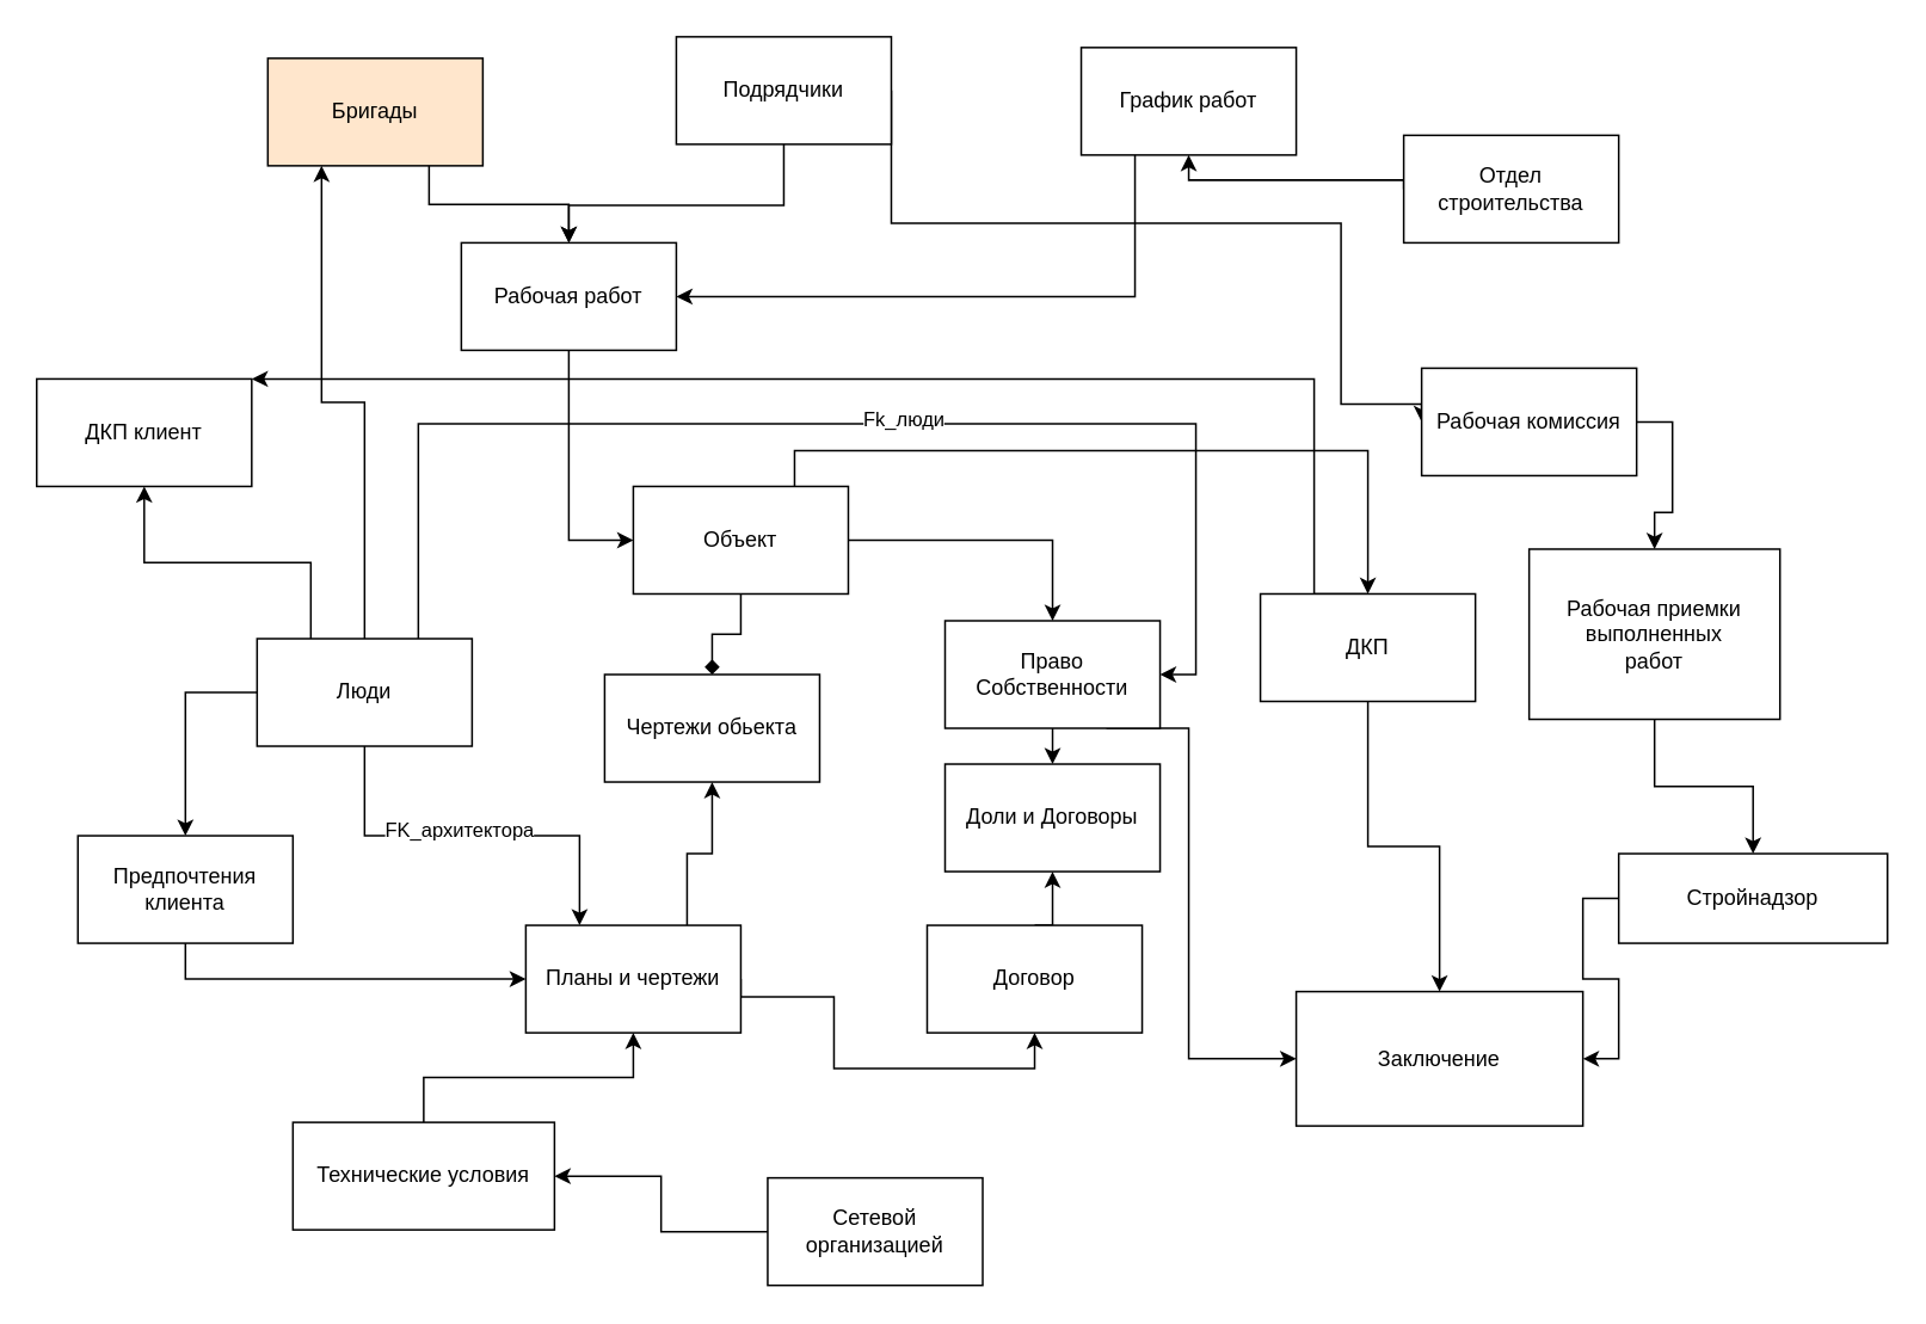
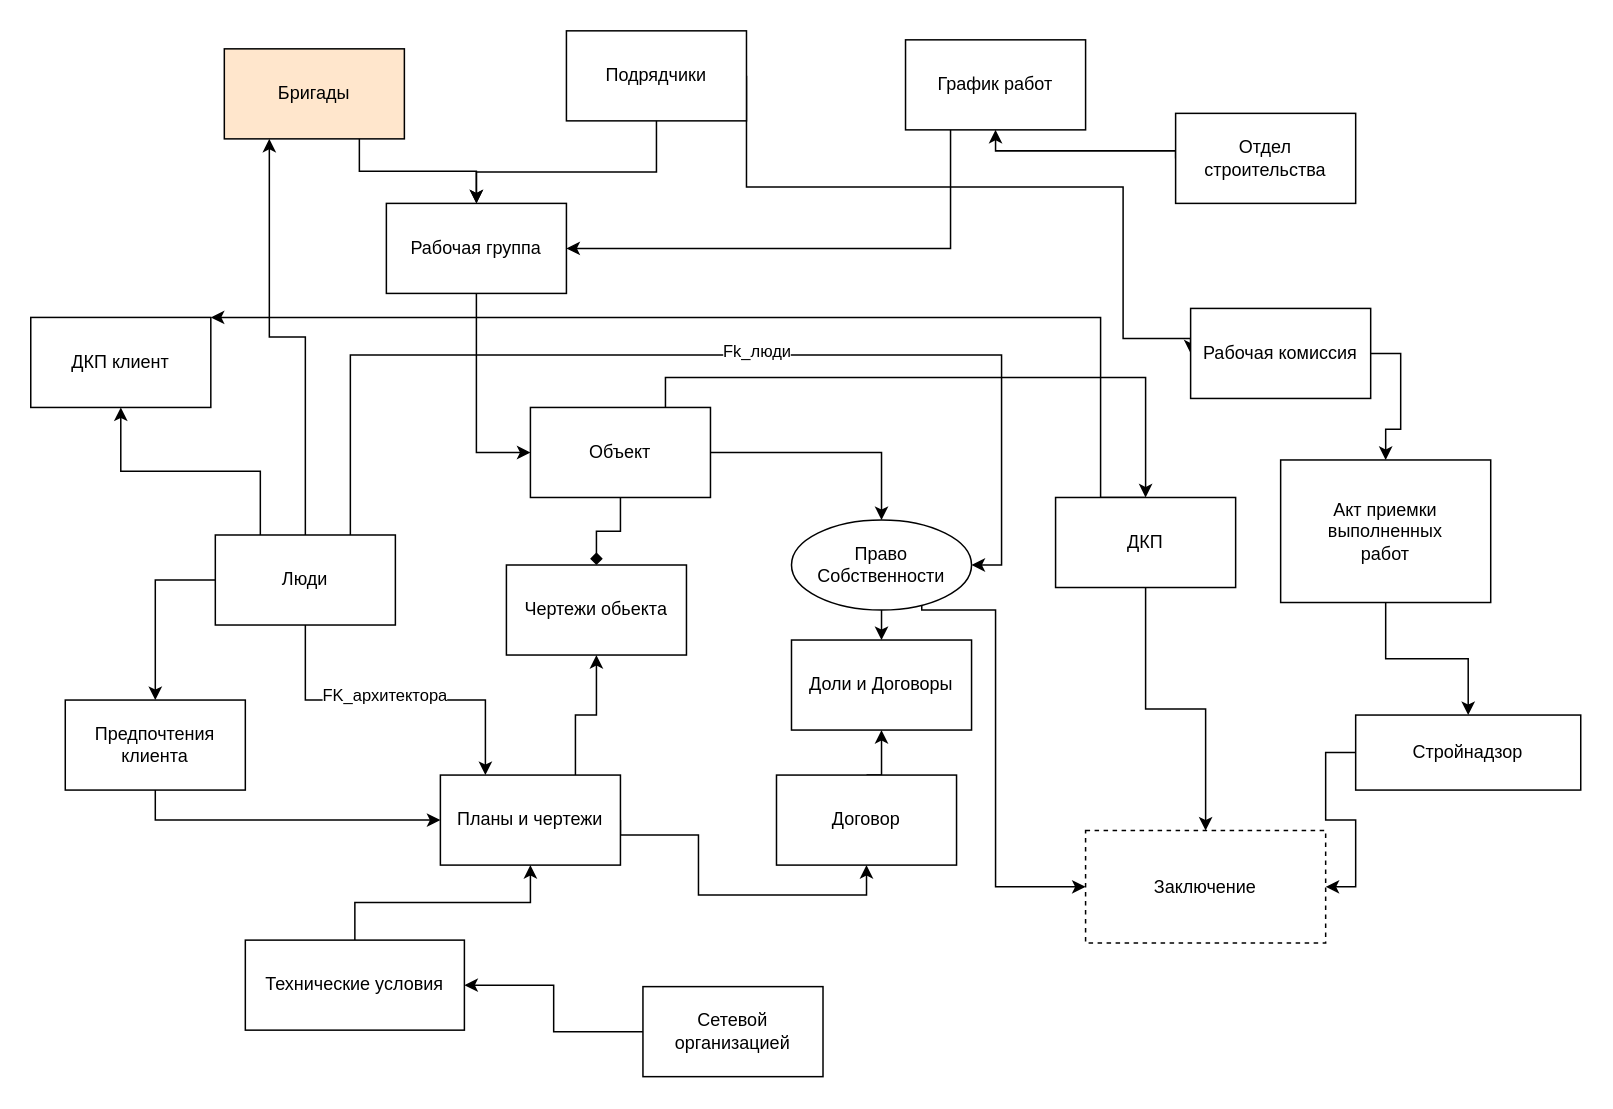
- <mxCell id="51" value="Рабочая работ" style="rounded=0;strokeColor=default;align=center;verticalAlign=middle;fontFamily=Helvetica;fontSize=12;fontColor=default;fillColor=default;imageAlign=center;whiteSpace=wrap;" vertex="1" parent="1"><mxGeometry x="257" y="135" width="120" height="60" as="geometry" /></mxCell>
+ <mxCell id="51" value="Рабочая группа" style="rounded=0;strokeColor=default;align=center;verticalAlign=middle;fontFamily=Helvetica;fontSize=12;fontColor=default;fillColor=default;imageAlign=center;whiteSpace=wrap;" vertex="1" parent="1"><mxGeometry x="257" y="135" width="120" height="60" as="geometry" /></mxCell>
- <mxCell id="27" value="Рабочая приемки выполненных&#10;работ" style="rounded=0;strokeColor=default;align=center;verticalAlign=middle;fontFamily=Helvetica;fontSize=12;fontColor=default;fillColor=default;imageAlign=center;whiteSpace=wrap;" parent="1" vertex="1"><mxGeometry x="853" y="306" width="140" height="95" as="geometry" /></mxCell>
+ <mxCell id="27" value="Акт приемки выполненных&#10;работ" style="rounded=0;strokeColor=default;align=center;verticalAlign=middle;fontFamily=Helvetica;fontSize=12;fontColor=default;fillColor=default;imageAlign=center;whiteSpace=wrap;" parent="1" vertex="1"><mxGeometry x="853" y="306" width="140" height="95" as="geometry" /></mxCell>
- <mxCell id="44" value="Право Собственности" style="rounded=0;strokeColor=default;align=center;verticalAlign=middle;fontFamily=Helvetica;fontSize=12;fontColor=default;fillColor=default;imageAlign=center;whiteSpace=wrap;" parent="1" vertex="1"><mxGeometry x="527" y="346" width="120" height="60" as="geometry" /></mxCell>
+ <mxCell id="44" value="Право Собственности" style="ellipse;strokeColor=default;align=center;verticalAlign=middle;fontFamily=Helvetica;fontSize=12;fontColor=default;fillColor=default;imageAlign=center;whiteSpace=wrap;" parent="1" vertex="1"><mxGeometry x="527" y="346" width="120" height="60" as="geometry" /></mxCell>
- <mxCell id="30" value="Заключение" style="rounded=0;strokeColor=default;align=center;verticalAlign=middle;fontFamily=Helvetica;fontSize=12;fontColor=default;fillColor=default;imageAlign=center;whiteSpace=wrap;" parent="1" vertex="1"><mxGeometry x="723" y="553" width="160" height="75" as="geometry" /></mxCell>
+ <mxCell id="30" value="Заключение" style="rounded=0;strokeColor=default;align=center;verticalAlign=middle;fontFamily=Helvetica;fontSize=12;fontColor=default;fillColor=default;imageAlign=center;whiteSpace=wrap;dashed=1;" parent="1" vertex="1"><mxGeometry x="723" y="553" width="160" height="75" as="geometry" /></mxCell>
